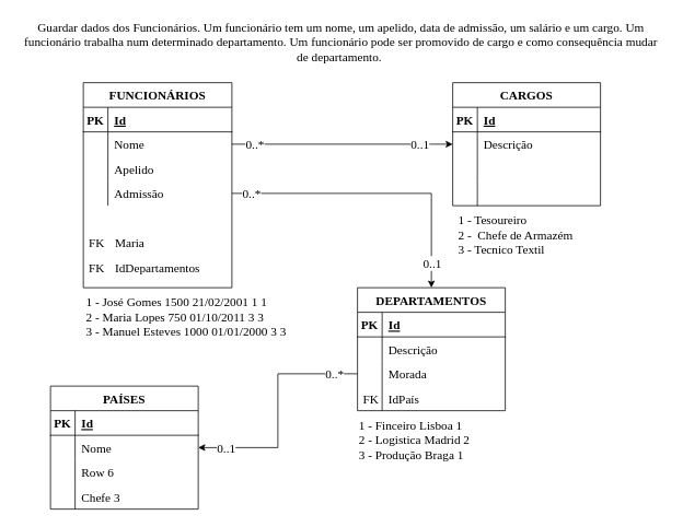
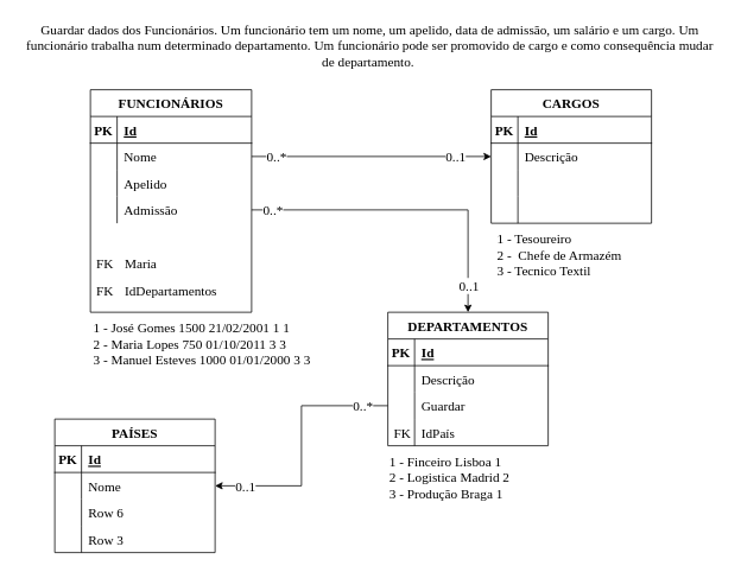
- <mxCell id="45" value="Morada" style="shape=partialRectangle;connectable=0;fillColor=none;top=0;left=0;bottom=0;right=0;align=left;spacingLeft=6;overflow=hidden;fontFamily=Times New Roman;fontSize=15;" vertex="1" parent="43"><mxGeometry x="30" width="150" height="30" as="geometry"><mxRectangle width="150" height="30" as="alternateBounds" /></mxGeometry></mxCell>
+ <mxCell id="45" value="Guardar" style="shape=partialRectangle;connectable=0;fillColor=none;top=0;left=0;bottom=0;right=0;align=left;spacingLeft=6;overflow=hidden;fontFamily=Times New Roman;fontSize=15;" vertex="1" parent="43"><mxGeometry x="30" width="150" height="30" as="geometry"><mxRectangle width="150" height="30" as="alternateBounds" /></mxGeometry></mxCell>
- <mxCell id="67" value="Chefe 3" style="shape=partialRectangle;connectable=0;fillColor=none;top=0;left=0;bottom=0;right=0;align=left;spacingLeft=6;overflow=hidden;fontFamily=Times New Roman;fontSize=15;" vertex="1" parent="65"><mxGeometry x="30" width="150" height="30" as="geometry"><mxRectangle width="150" height="30" as="alternateBounds" /></mxGeometry></mxCell>
+ <mxCell id="67" value="Row 3" style="shape=partialRectangle;connectable=0;fillColor=none;top=0;left=0;bottom=0;right=0;align=left;spacingLeft=6;overflow=hidden;fontFamily=Times New Roman;fontSize=15;" vertex="1" parent="65"><mxGeometry x="30" width="150" height="30" as="geometry"><mxRectangle width="150" height="30" as="alternateBounds" /></mxGeometry></mxCell>
